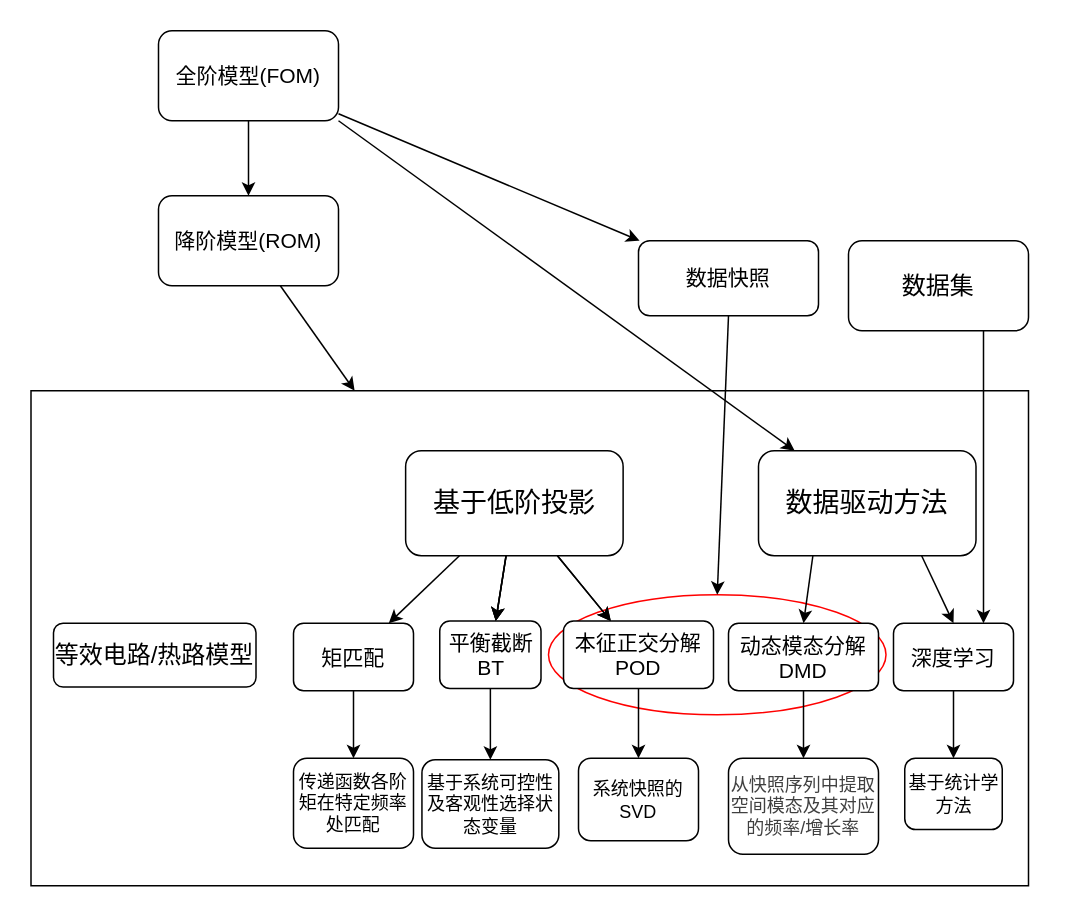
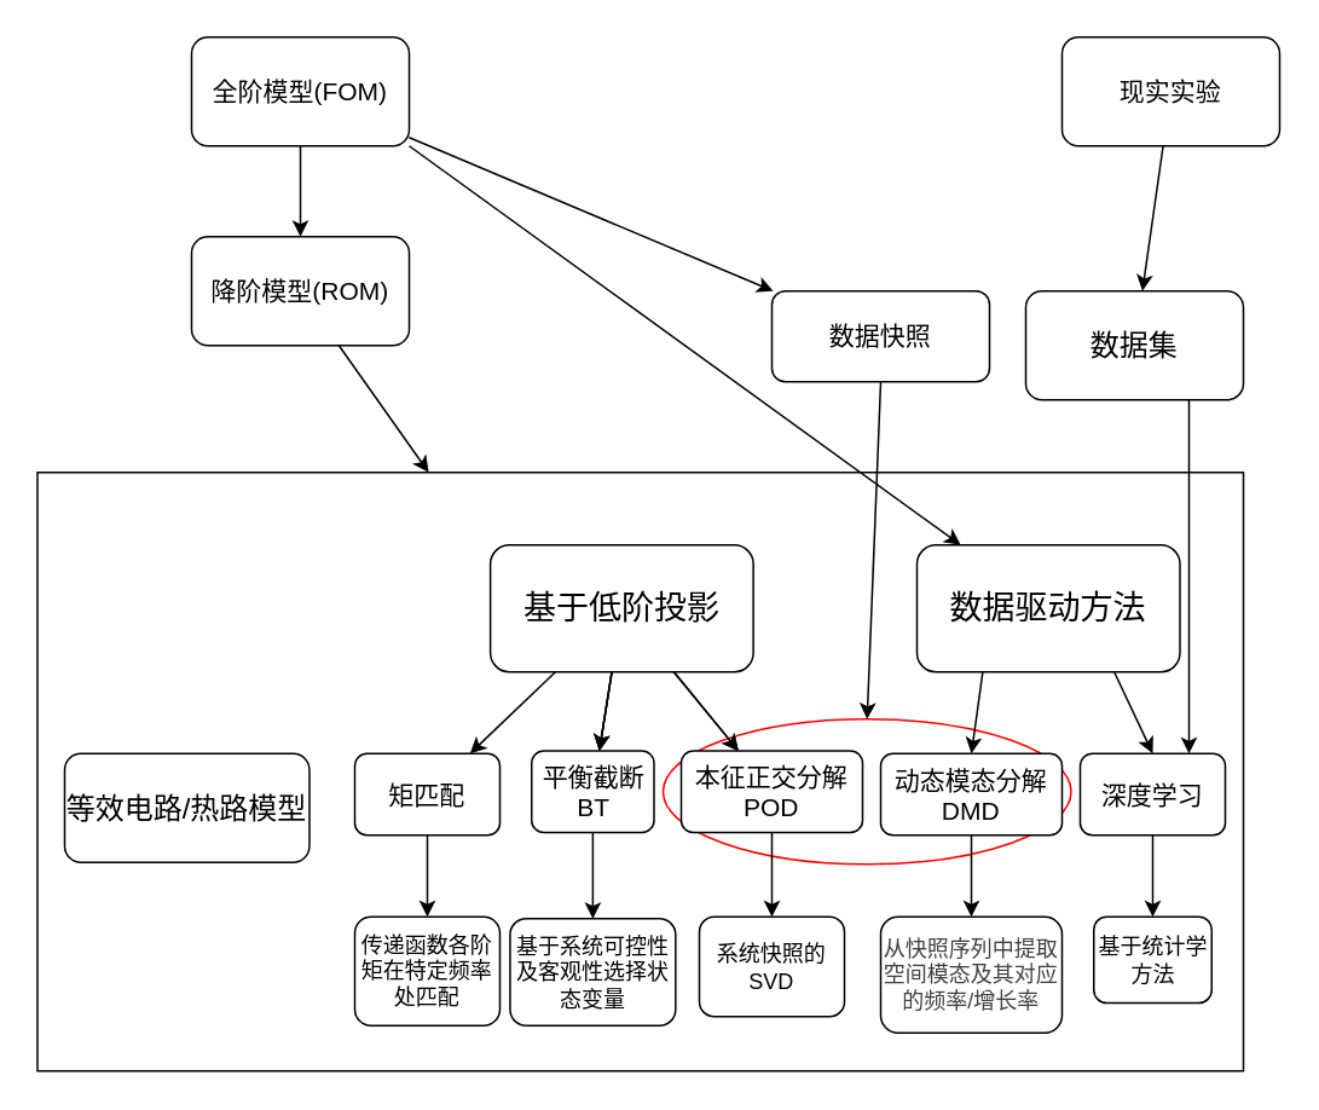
+ <mxCell id="34" value="&lt;font style=&quot;font-size: 14px;&quot;&gt;现实实验&lt;/font&gt;" style="rounded=1;whiteSpace=wrap;html=1;" vertex="1" parent="1"><mxGeometry x="585" y="20" width="120" height="60" as="geometry" /></mxCell>
+ <mxCell id="33" value="" style="edgeStyle=none;html=1;" edge="1" parent="1" source="34" target="36"><mxGeometry relative="1" as="geometry" /></mxCell>
- <mxCell id="10" value="&lt;font style=&quot;font-size: 16px;&quot;&gt;等效电路/热路模型&lt;/font&gt;" style="whiteSpace=wrap;html=1;rounded=1;" vertex="1" parent="1"><mxGeometry x="35" y="415" width="135" height="42.5" as="geometry" /></mxCell>
+ <mxCell id="10" value="&lt;font style=&quot;font-size: 16px;&quot;&gt;等效电路/热路模型&lt;/font&gt;" style="whiteSpace=wrap;html=1;rounded=1;" vertex="1" parent="1"><mxGeometry x="35" y="415" width="135" height="60" as="geometry" /></mxCell>
